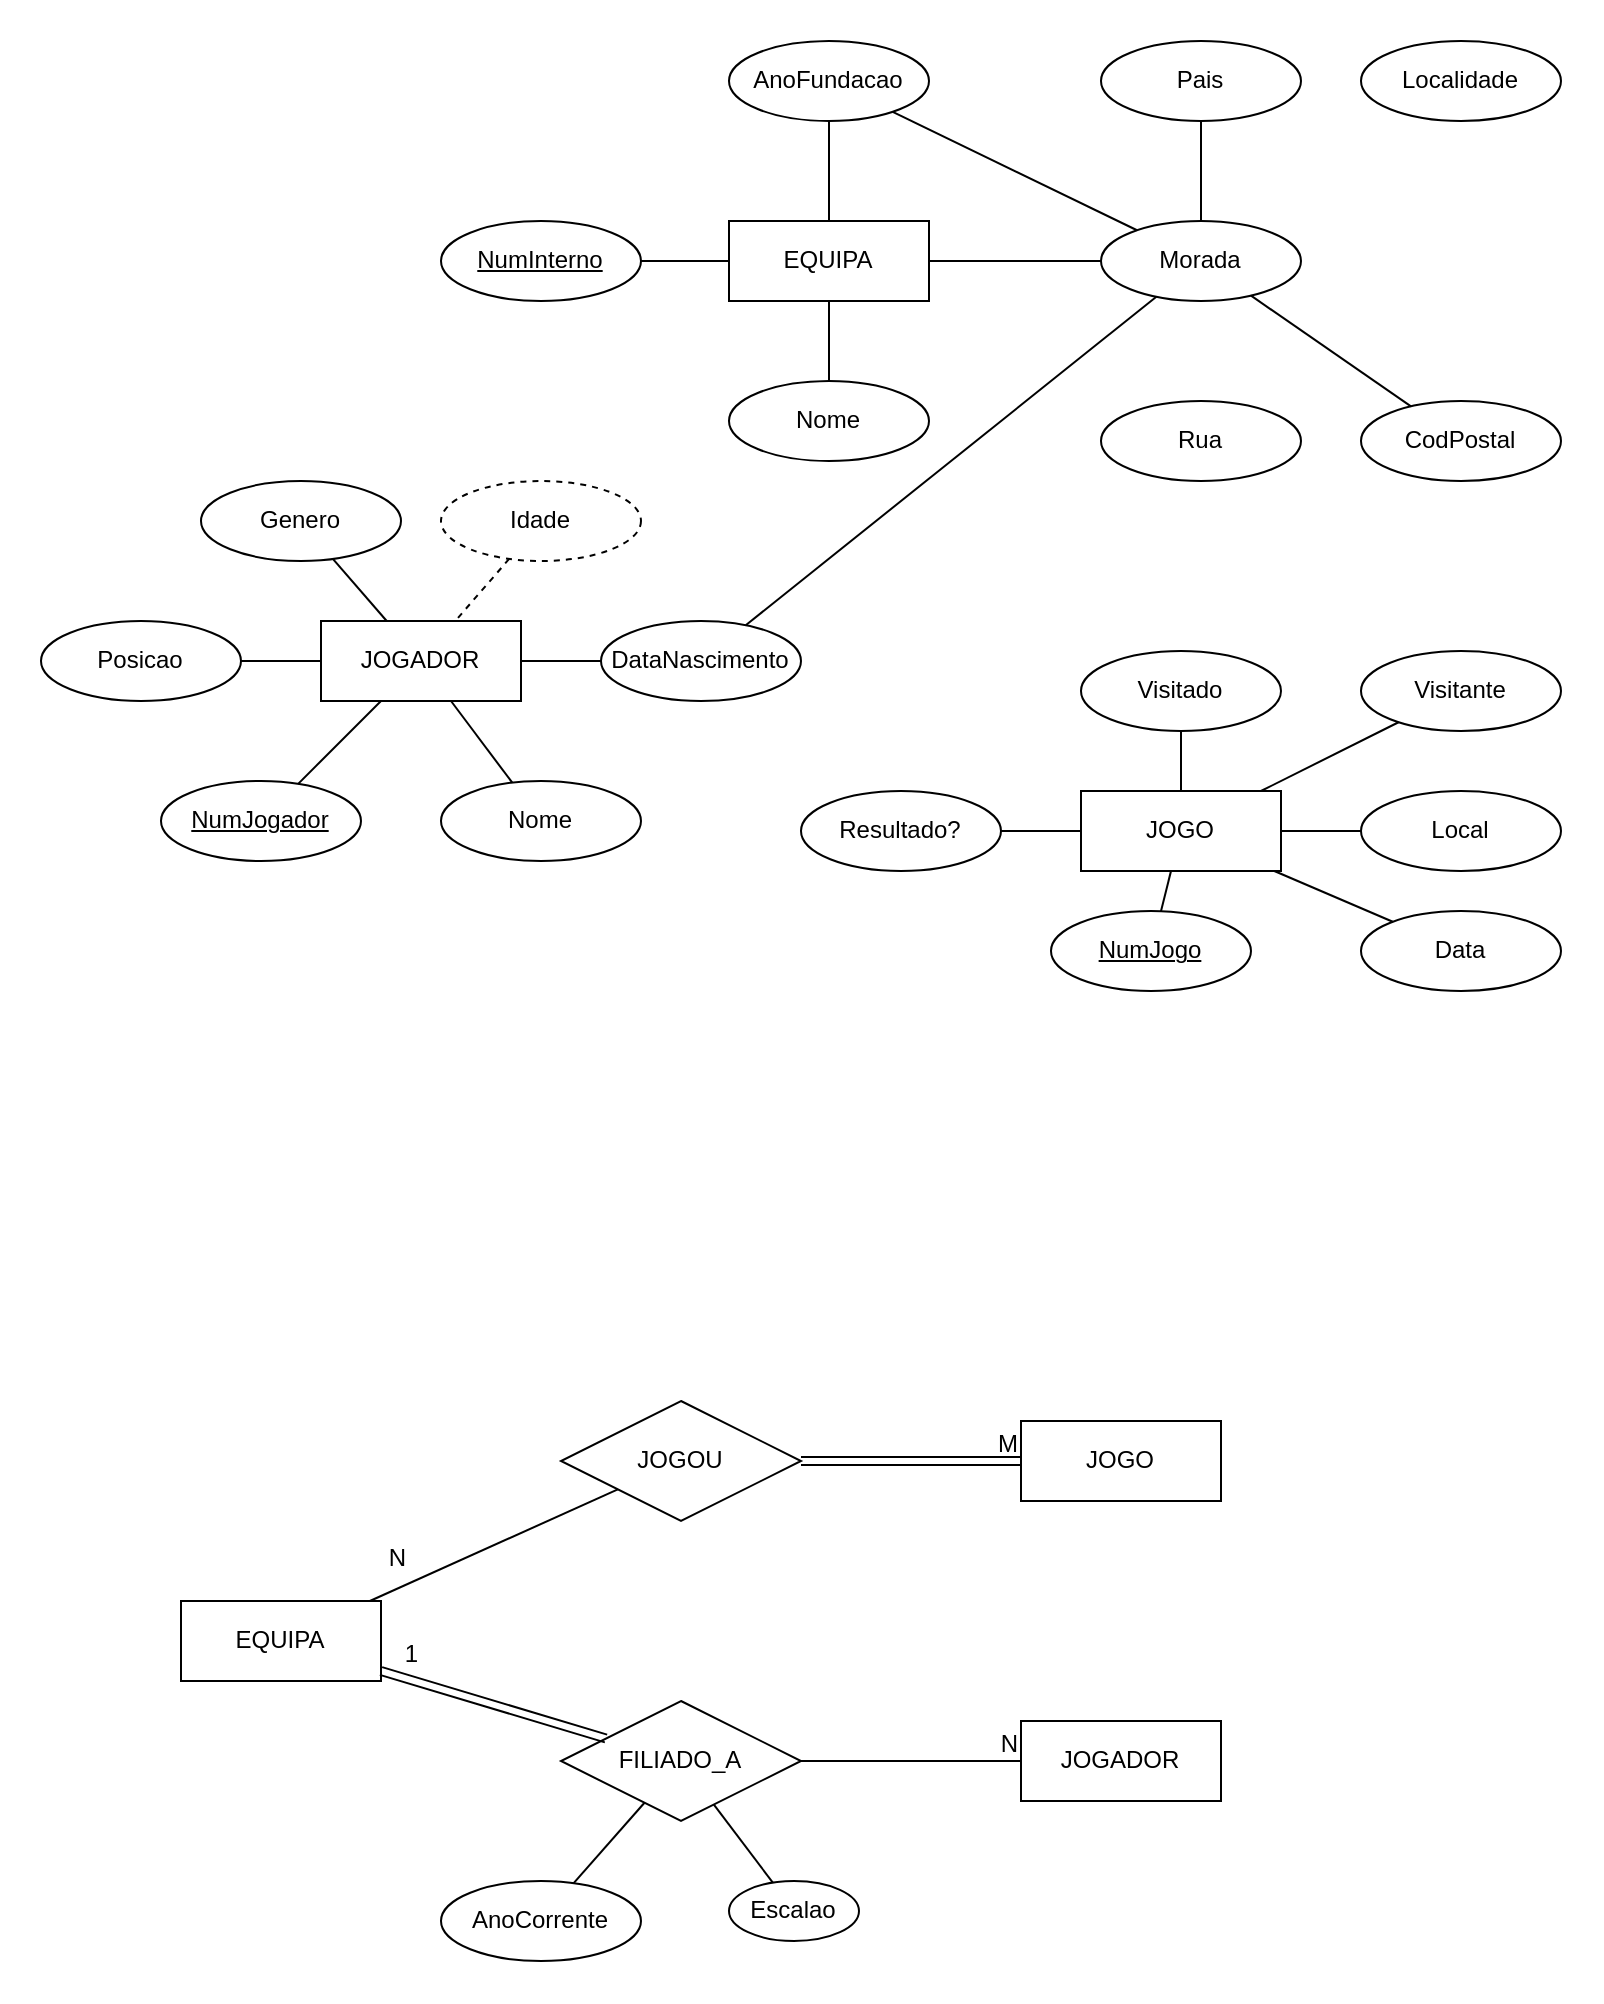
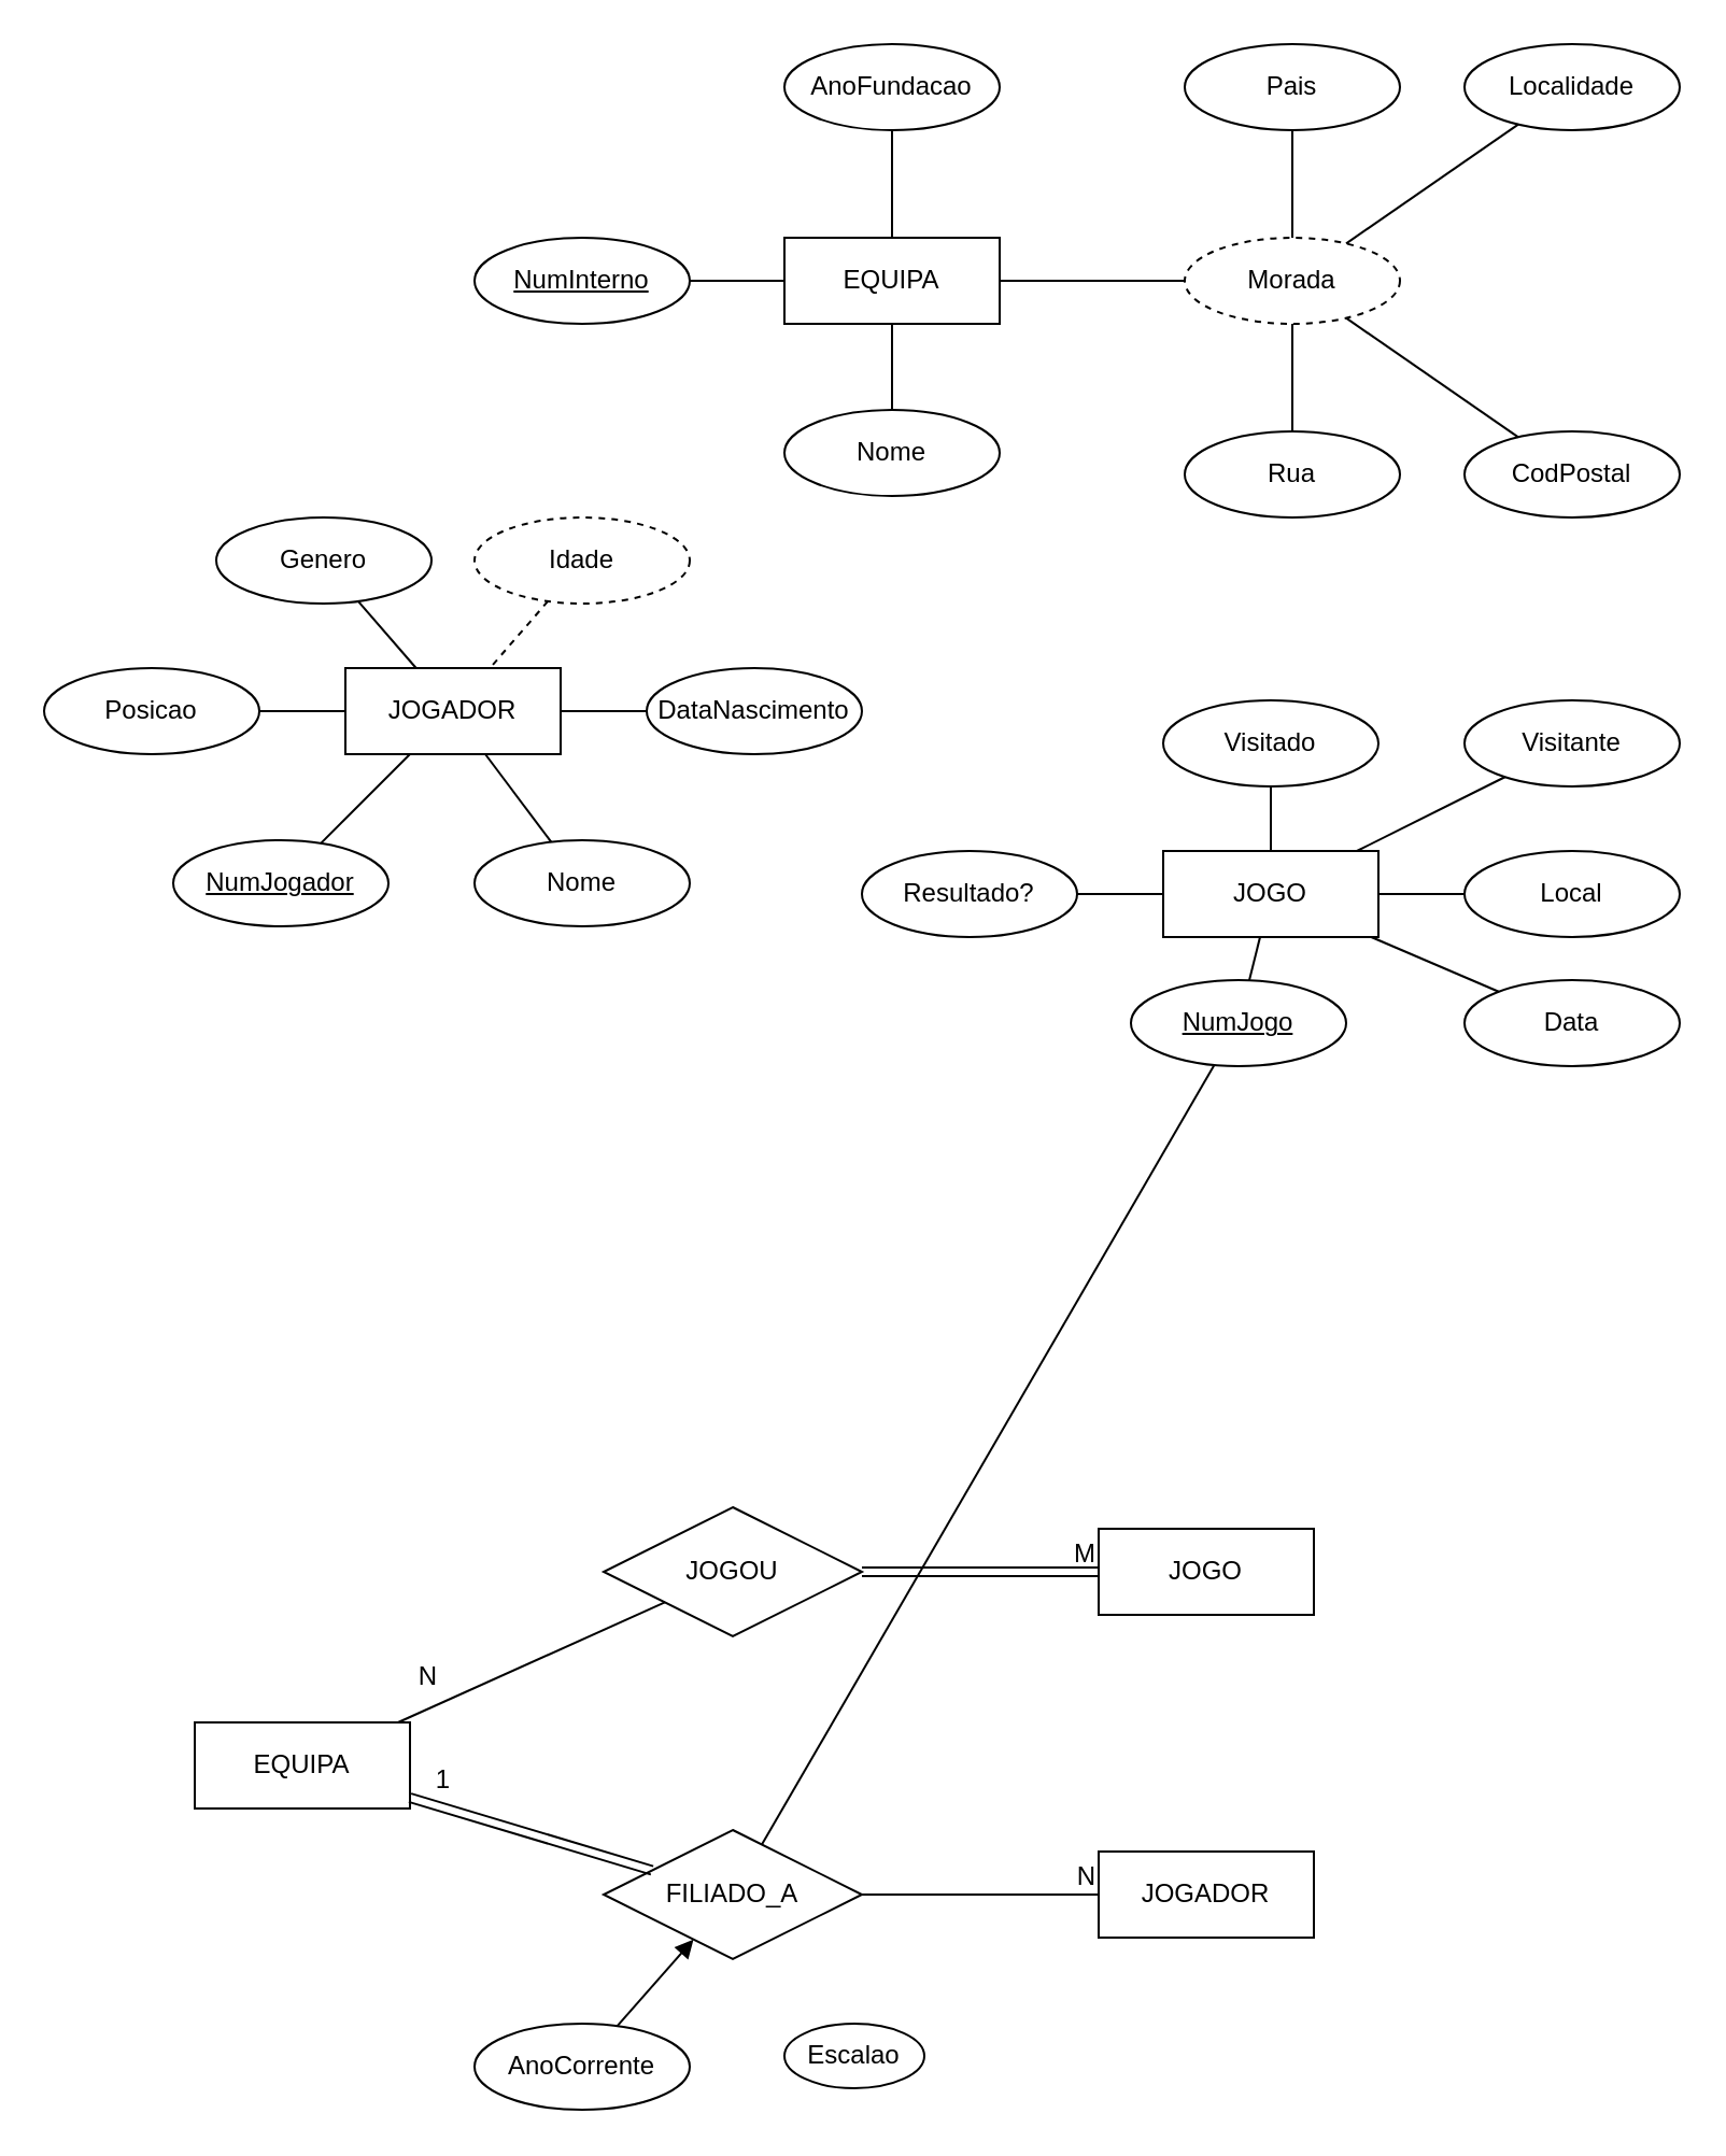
- <mxCell id="19" value="" style="endArrow=none;html=1;rounded=0;" parent="1" source="11" target="23" edge="1"><mxGeometry relative="1" as="geometry"><mxPoint x="470" y="280" as="sourcePoint" /><mxPoint x="630" y="280" as="targetPoint" /></mxGeometry></mxCell>
+ <mxCell id="19" value="" style="endArrow=none;html=1;rounded=0;" parent="1" source="11" target="15" edge="1"><mxGeometry relative="1" as="geometry"><mxPoint x="470" y="280" as="sourcePoint" /><mxPoint x="630" y="280" as="targetPoint" /></mxGeometry></mxCell>
- <mxCell id="11" value="Morada" style="ellipse;whiteSpace=wrap;html=1;align=center;" parent="1" vertex="1"><mxGeometry x="550" y="110" width="100" height="40" as="geometry" /></mxCell>
+ <mxCell id="11" value="Morada" style="ellipse;whiteSpace=wrap;html=1;align=center;dashed=1;" parent="1" vertex="1"><mxGeometry x="550" y="110" width="100" height="40" as="geometry" /></mxCell>
- <mxCell id="22" value="" style="endArrow=none;html=1;rounded=0;" parent="1" source="11" target="25" edge="1"><mxGeometry relative="1" as="geometry"><mxPoint x="400" y="210" as="sourcePoint" /><mxPoint x="560" y="210" as="targetPoint" /></mxGeometry></mxCell>
+ <mxCell id="22" value="" style="endArrow=none;html=1;rounded=0;" parent="1" source="11" target="17" edge="1"><mxGeometry relative="1" as="geometry"><mxPoint x="400" y="210" as="sourcePoint" /><mxPoint x="560" y="210" as="targetPoint" /></mxGeometry></mxCell>
- <mxCell id="52" value="" style="endArrow=none;html=1;rounded=0;" edge="1" parent="1" source="50" target="48"><mxGeometry relative="1" as="geometry"><mxPoint x="350" y="700" as="sourcePoint" /><mxPoint x="510" y="700" as="targetPoint" /></mxGeometry></mxCell>
+ <mxCell id="52" value="" style="endArrow=block;html=1;rounded=0;" edge="1" parent="1" source="50" target="48"><mxGeometry relative="1" as="geometry"><mxPoint x="350" y="700" as="sourcePoint" /><mxPoint x="510" y="700" as="targetPoint" /></mxGeometry></mxCell>
- <mxCell id="53" value="" style="endArrow=none;html=1;rounded=0;" edge="1" parent="1" source="48" target="51"><mxGeometry relative="1" as="geometry"><mxPoint x="350" y="700" as="sourcePoint" /><mxPoint x="510" y="700" as="targetPoint" /></mxGeometry></mxCell>
+ <mxCell id="53" value="" style="endArrow=none;html=1;rounded=0;" edge="1" parent="1" source="48" target="33"><mxGeometry relative="1" as="geometry"><mxPoint x="350" y="700" as="sourcePoint" /><mxPoint x="510" y="700" as="targetPoint" /></mxGeometry></mxCell>
